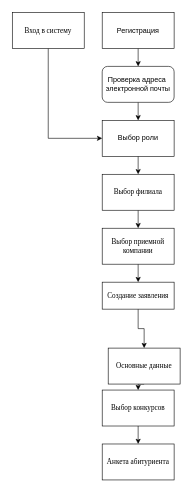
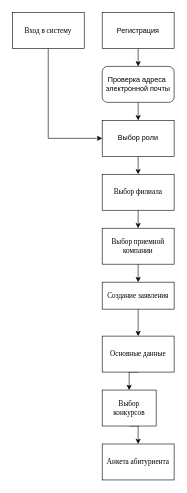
- <mxCell id="17" value="Основные данные" style="rounded=0;whiteSpace=wrap;html=1;fontFamily=Times New Roman;" vertex="1" parent="1"><mxGeometry x="180" y="580" width="120" height="60" as="geometry" /></mxCell>
+ <mxCell id="17" value="Основные данные" style="rounded=0;whiteSpace=wrap;html=1;fontFamily=Times New Roman;" vertex="1" parent="1"><mxGeometry x="170" y="560" width="120" height="60" as="geometry" /></mxCell>
- <mxCell id="19" value="Выбор конкурсов" style="rounded=0;whiteSpace=wrap;html=1;fontFamily=Times New Roman;" vertex="1" parent="1"><mxGeometry x="170" y="650" width="120" height="60" as="geometry" /></mxCell>
+ <mxCell id="19" value="Выбор конкурсов" style="rounded=0;whiteSpace=wrap;html=1;fontFamily=Times New Roman;" vertex="1" parent="1"><mxGeometry x="170" y="650" width="90" height="60" as="geometry" /></mxCell>
